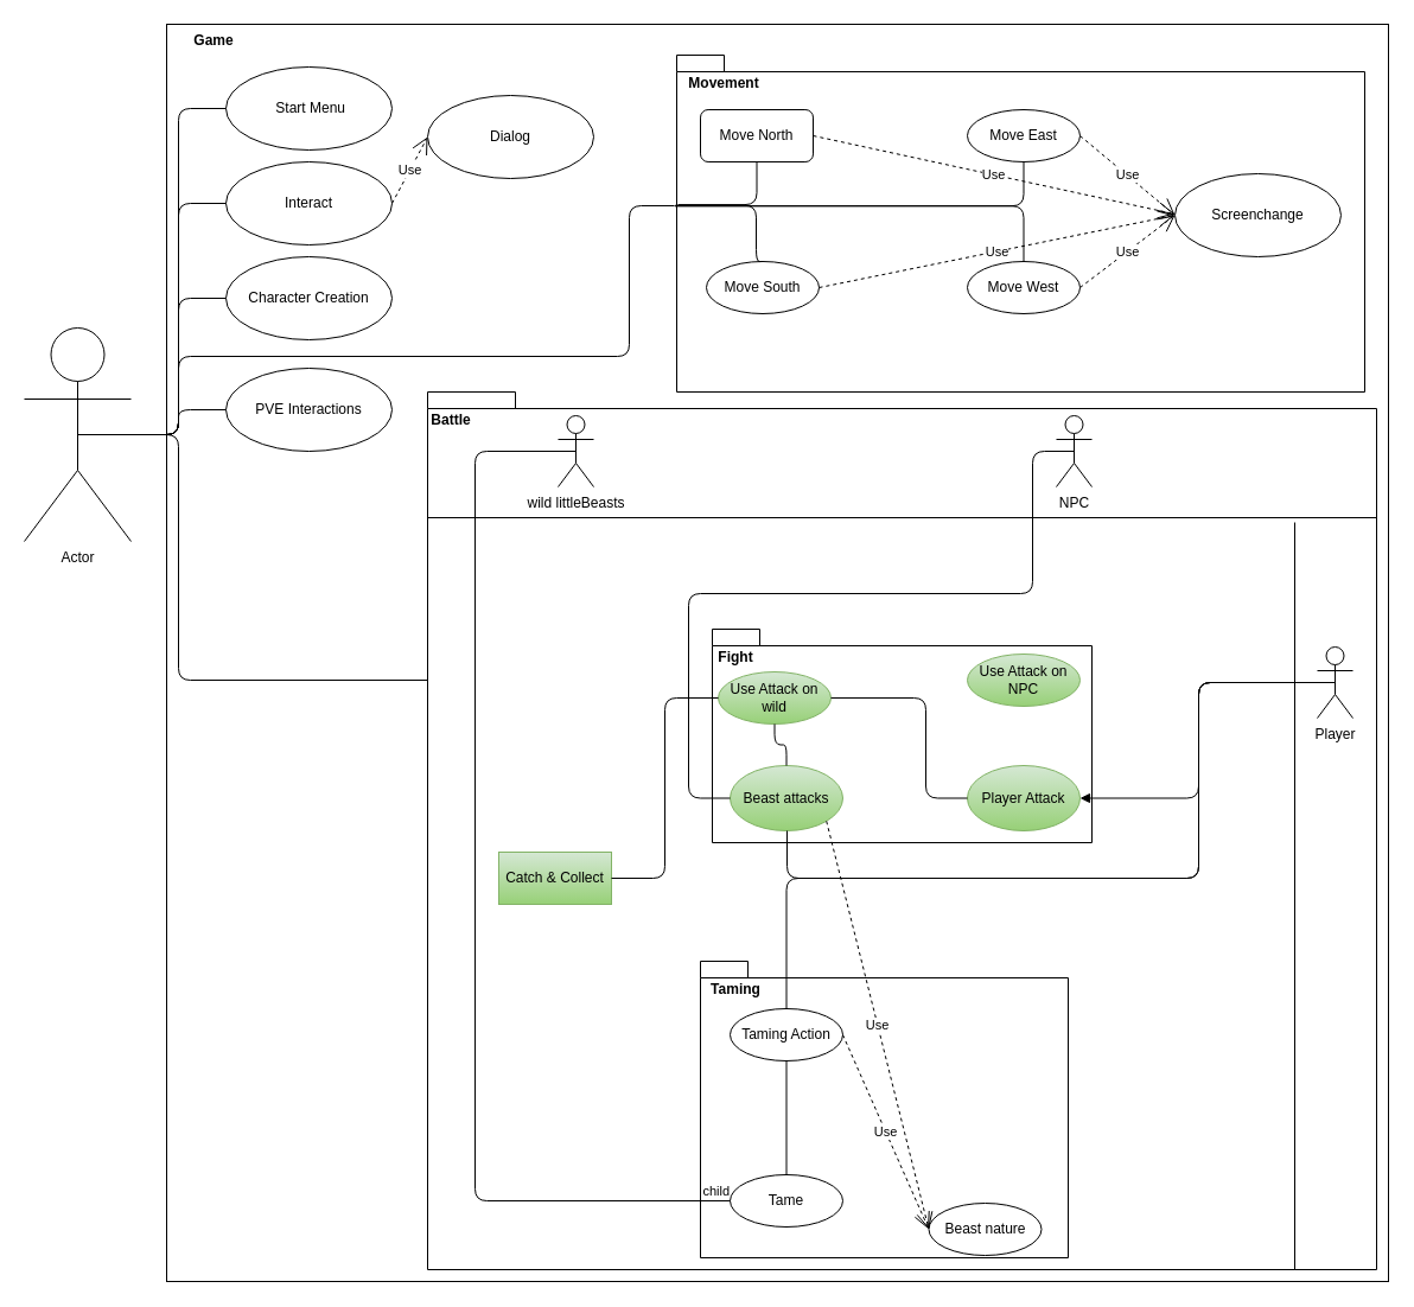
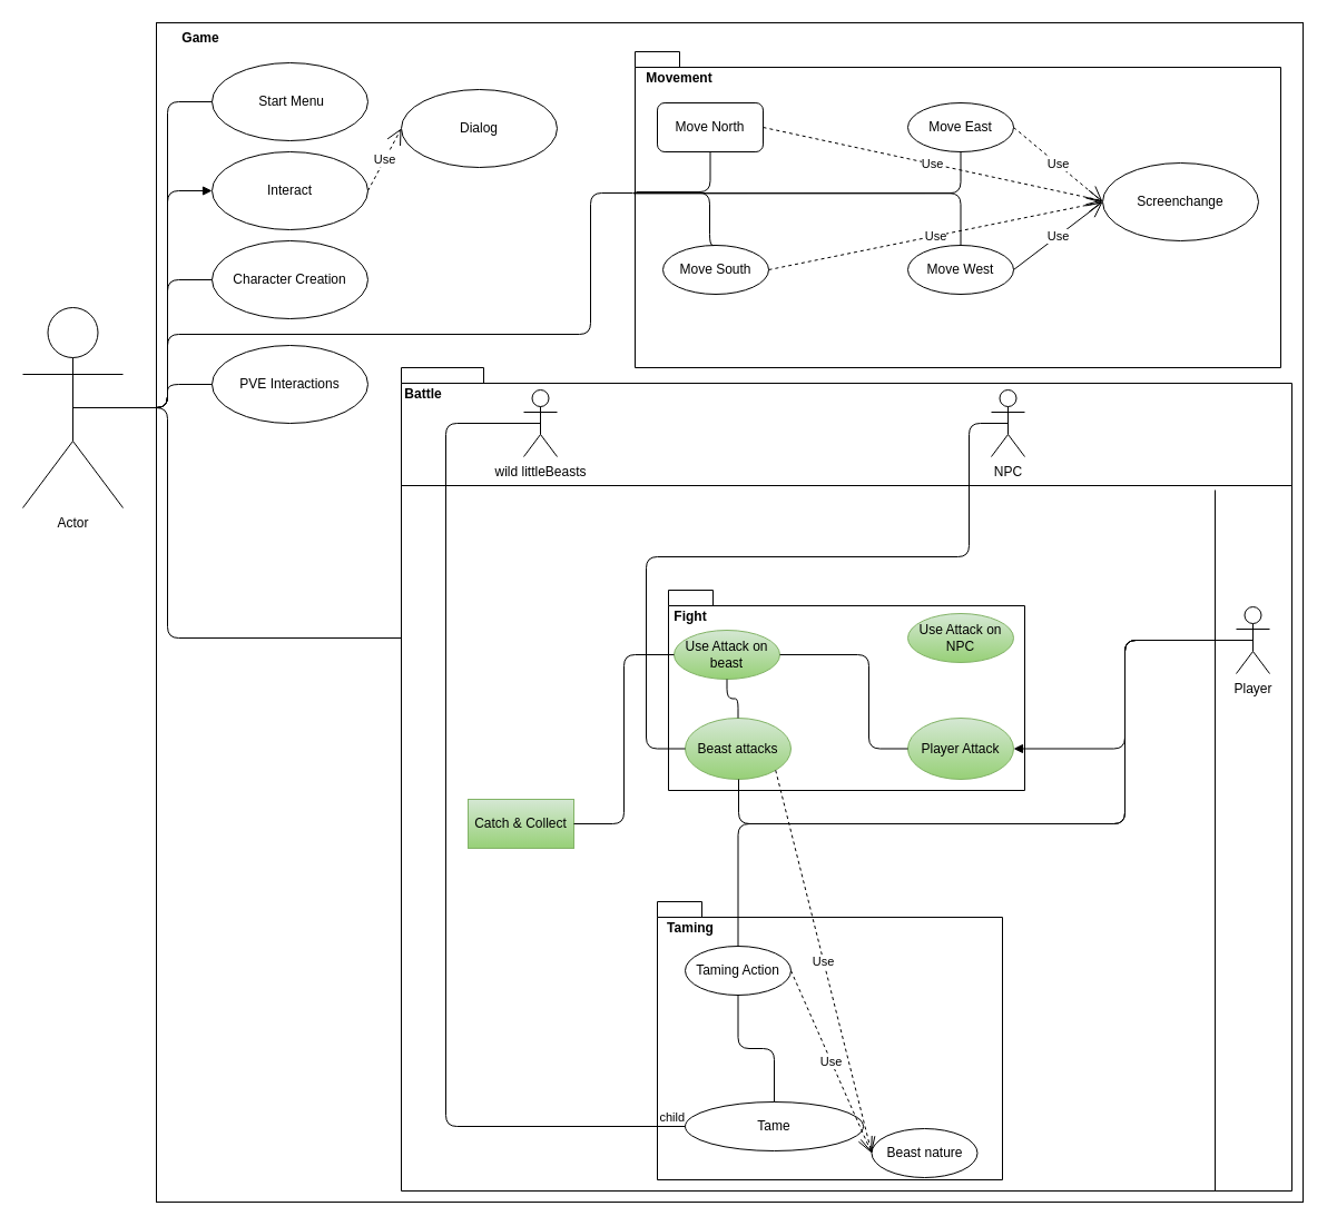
- <mxCell id="8" value="" style="endArrow=none;html=1;edgeStyle=orthogonalEdgeStyle;exitX=0.5;exitY=0.5;exitDx=0;exitDy=0;exitPerimeter=0;entryX=0;entryY=0.5;entryDx=0;entryDy=0;" parent="1" source="2" target="7" edge="1"><mxGeometry relative="1" as="geometry"><mxPoint x="330" y="356" as="sourcePoint" /><mxPoint x="490" y="356" as="targetPoint" /><Array as="points"><mxPoint x="150" y="366" /><mxPoint x="150" y="171" /></Array></mxGeometry></mxCell>
+ <mxCell id="8" value="" style="endArrow=block;html=1;edgeStyle=orthogonalEdgeStyle;exitX=0.5;exitY=0.5;exitDx=0;exitDy=0;exitPerimeter=0;entryX=0;entryY=0.5;entryDx=0;entryDy=0;" parent="1" source="2" target="7" edge="1"><mxGeometry relative="1" as="geometry"><mxPoint x="330" y="356" as="sourcePoint" /><mxPoint x="490" y="356" as="targetPoint" /><Array as="points"><mxPoint x="150" y="366" /><mxPoint x="150" y="171" /></Array></mxGeometry></mxCell>
- <mxCell id="61" value="Use" style="endArrow=open;endSize=12;dashed=1;html=1;exitX=1;exitY=0.5;exitDx=0;exitDy=0;entryX=0;entryY=0.5;entryDx=0;entryDy=0;" edge="1" parent="1" source="50" target="51"><mxGeometry width="160" relative="1" as="geometry"><mxPoint x="550" y="210" as="sourcePoint" /><mxPoint x="710" y="210" as="targetPoint" /></mxGeometry></mxCell>
+ <mxCell id="61" value="Use" style="endArrow=open;endSize=12;dashed=0;html=1;exitX=1;exitY=0.5;exitDx=0;exitDy=0;entryX=0;entryY=0.5;entryDx=0;entryDy=0;" edge="1" parent="1" source="50" target="51"><mxGeometry width="160" relative="1" as="geometry"><mxPoint x="550" y="210" as="sourcePoint" /><mxPoint x="710" y="210" as="targetPoint" /></mxGeometry></mxCell>
- <mxCell id="24" value="Use Attack on wild" style="ellipse;whiteSpace=wrap;html=1;gradientColor=#97d077;fillColor=#d5e8d4;strokeColor=#82b366;" vertex="1" parent="1"><mxGeometry x="605" y="566" width="95" height="44" as="geometry" /></mxCell>
+ <mxCell id="24" value="Use Attack on beast" style="ellipse;whiteSpace=wrap;html=1;gradientColor=#97d077;fillColor=#d5e8d4;strokeColor=#82b366;" vertex="1" parent="1"><mxGeometry x="605" y="566" width="95" height="44" as="geometry" /></mxCell>
- <mxCell id="38" value="Tame" style="ellipse;whiteSpace=wrap;html=1;" vertex="1" parent="1"><mxGeometry x="615" y="990" width="95" height="44" as="geometry" /></mxCell>
+ <mxCell id="38" value="Tame" style="ellipse;whiteSpace=wrap;html=1;" vertex="1" parent="1"><mxGeometry x="615" y="990" width="160" height="44" as="geometry" /></mxCell>
